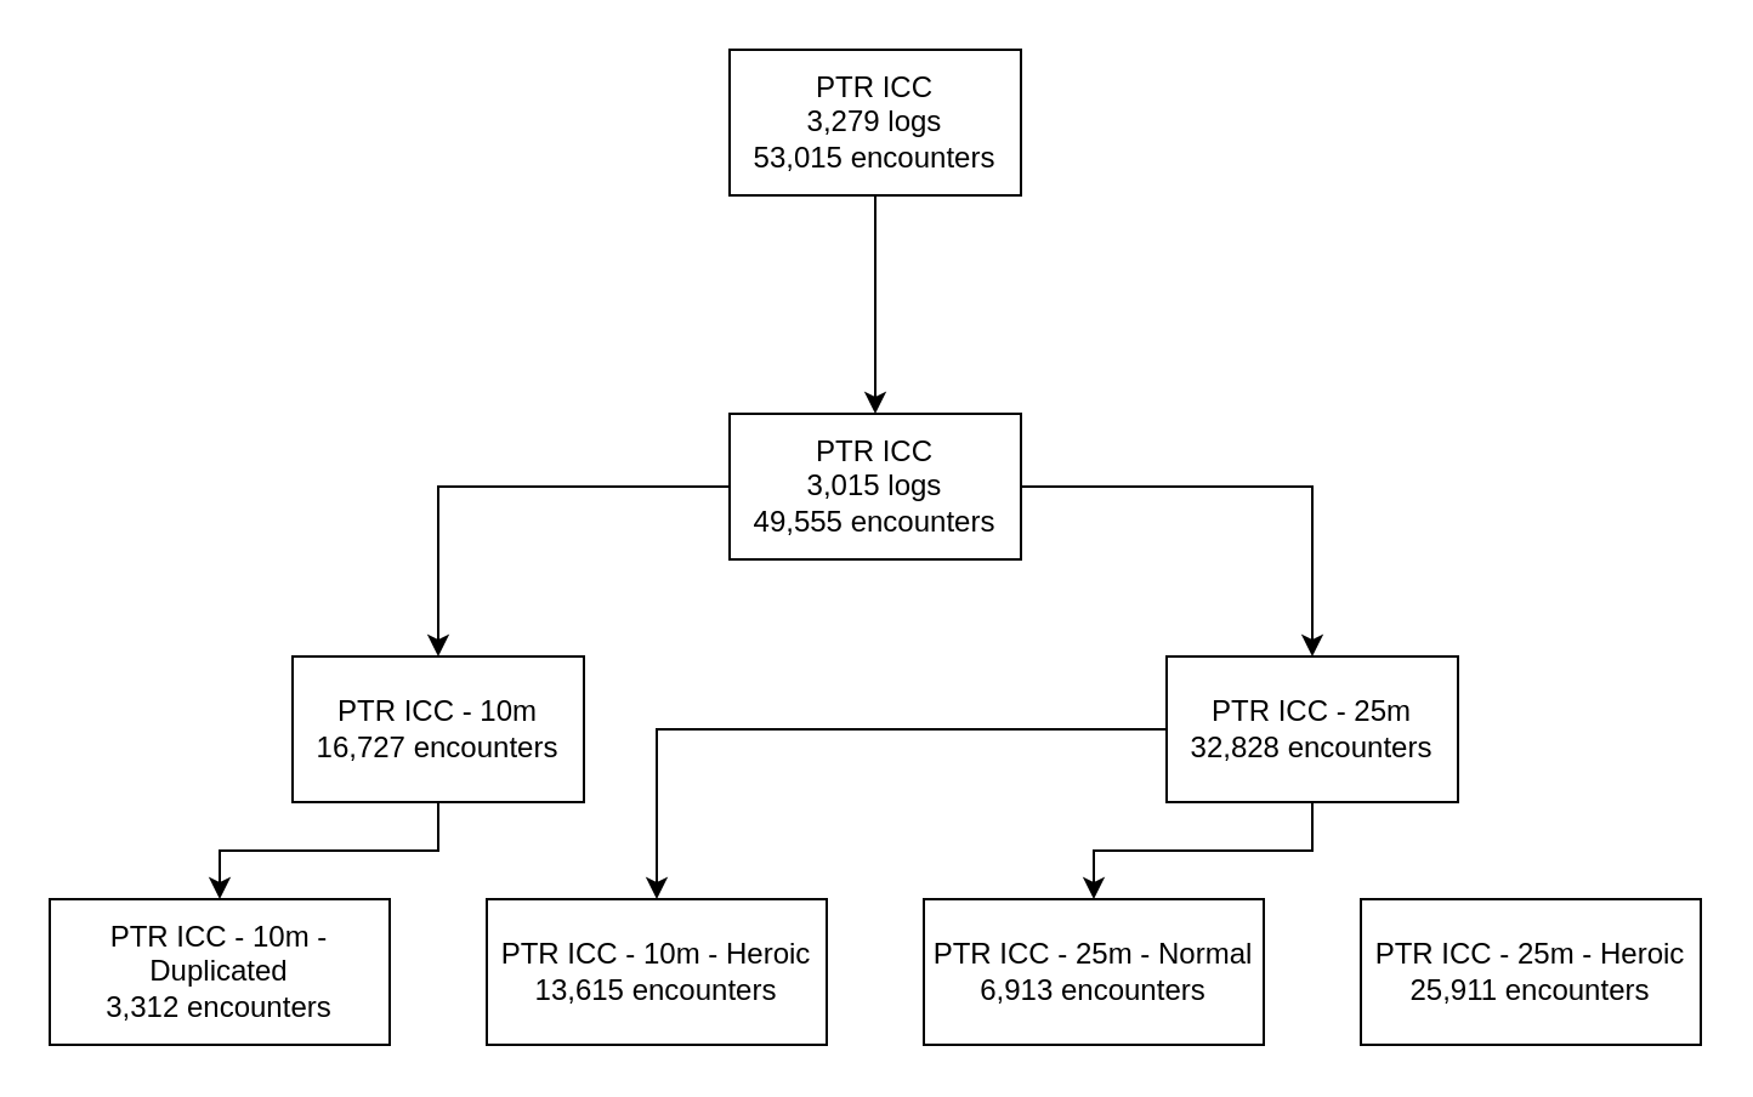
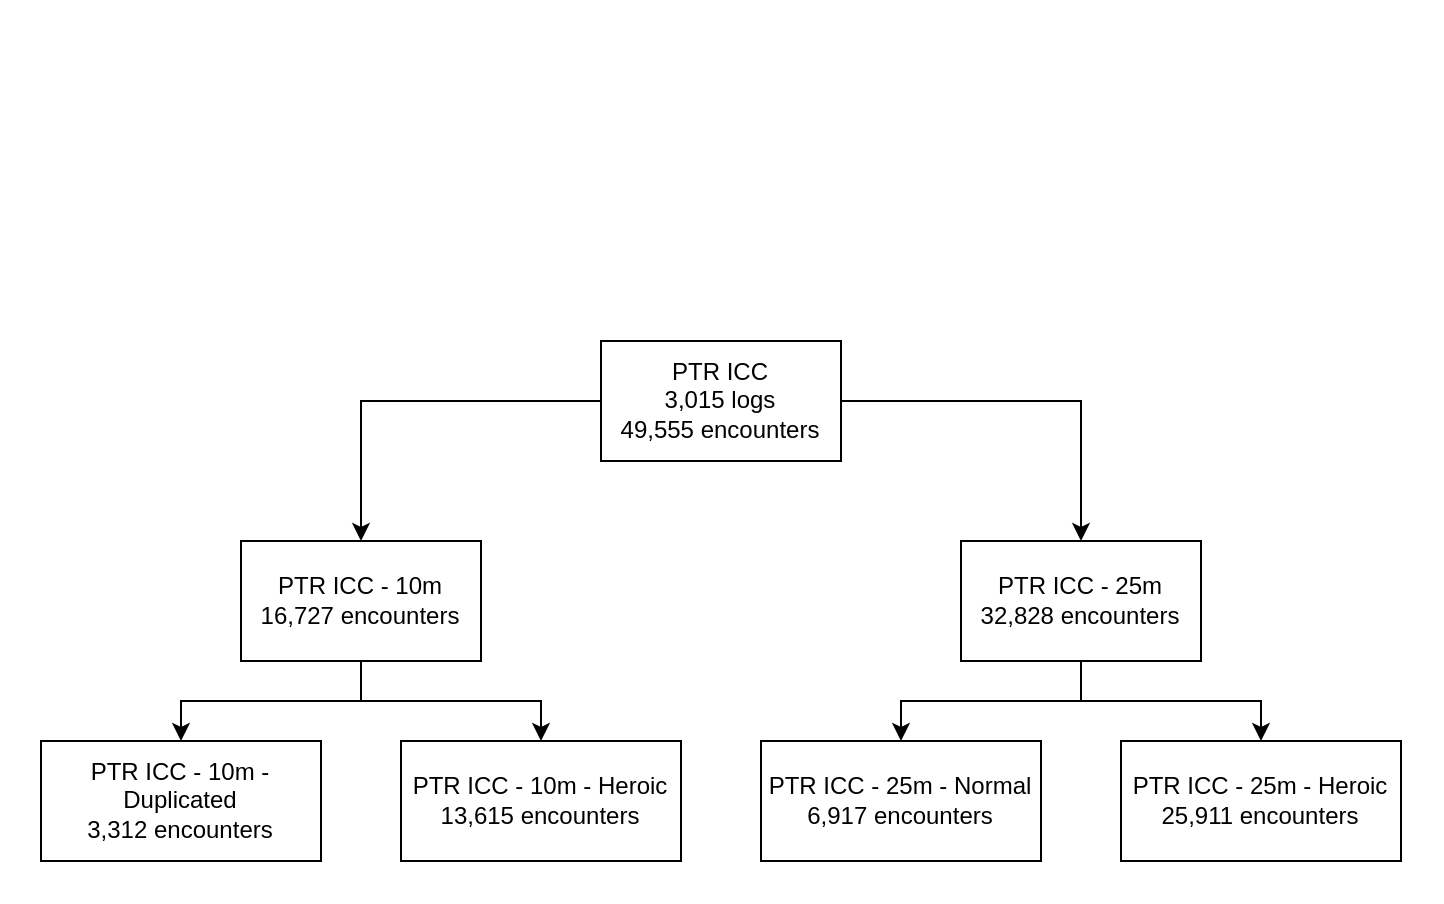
- <mxCell id="3" value="PTR ICC&lt;br&gt;3,279 logs&lt;br&gt;53,015 encounters" style="rounded=0;whiteSpace=wrap;html=1;" vertex="1" parent="1"><mxGeometry x="300" y="20" width="120" height="60" as="geometry" /></mxCell>
- <mxCell id="2" style="edgeStyle=orthogonalEdgeStyle;rounded=0;orthogonalLoop=1;jettySize=auto;html=1;entryX=0.5;entryY=0;entryDx=0;entryDy=0;" edge="1" parent="1" source="3" target="6"><mxGeometry relative="1" as="geometry" /></mxCell>
- <mxCell id="11" style="edgeStyle=orthogonalEdgeStyle;rounded=0;orthogonalLoop=1;jettySize=auto;html=1;" edge="1" parent="1" source="12" target="14"><mxGeometry relative="1" as="geometry" /></mxCell>
+ <mxCell id="11" style="edgeStyle=orthogonalEdgeStyle;rounded=0;orthogonalLoop=1;jettySize=auto;html=1;entryX=0.5;entryY=0;entryDx=0;entryDy=0;" edge="1" parent="1" source="12" target="16"><mxGeometry relative="1" as="geometry" /></mxCell>
+ <mxCell id="8" style="edgeStyle=orthogonalEdgeStyle;rounded=0;orthogonalLoop=1;jettySize=auto;html=1;entryX=0.5;entryY=0;entryDx=0;entryDy=0;" edge="1" parent="1" source="9" target="14"><mxGeometry relative="1" as="geometry"><mxPoint x="260" y="360" as="targetPoint" /></mxGeometry></mxCell>
- <mxCell id="15" value="PTR ICC - 25m - Normal&lt;br&gt;6,913 encounters" style="rounded=0;whiteSpace=wrap;html=1;" vertex="1" parent="1"><mxGeometry x="380" y="370" width="140" height="60" as="geometry" /></mxCell>
+ <mxCell id="15" value="PTR ICC - 25m - Normal&lt;br&gt;6,917 encounters" style="rounded=0;whiteSpace=wrap;html=1;" vertex="1" parent="1"><mxGeometry x="380" y="370" width="140" height="60" as="geometry" /></mxCell>
